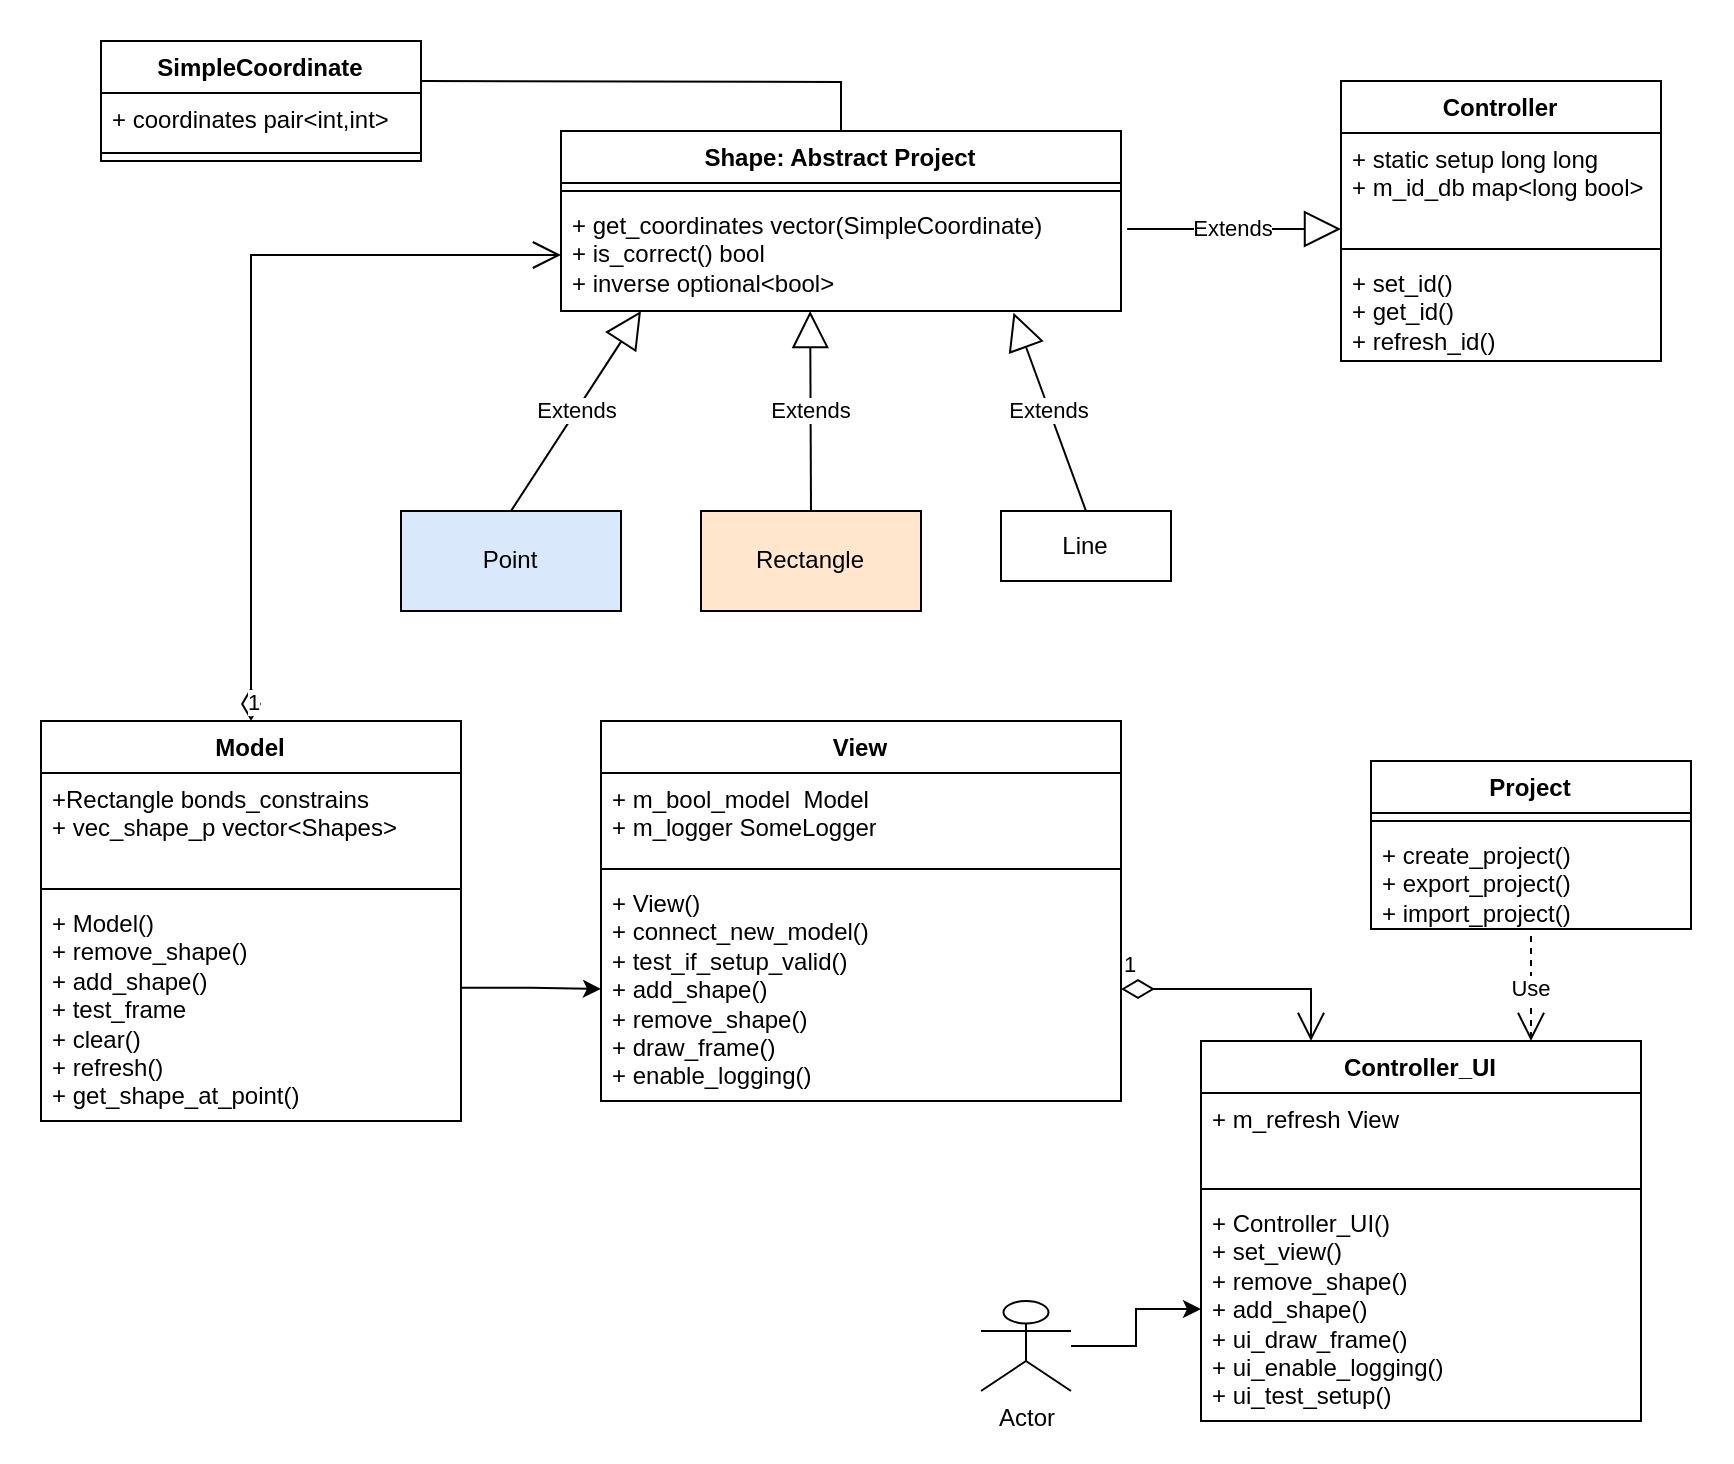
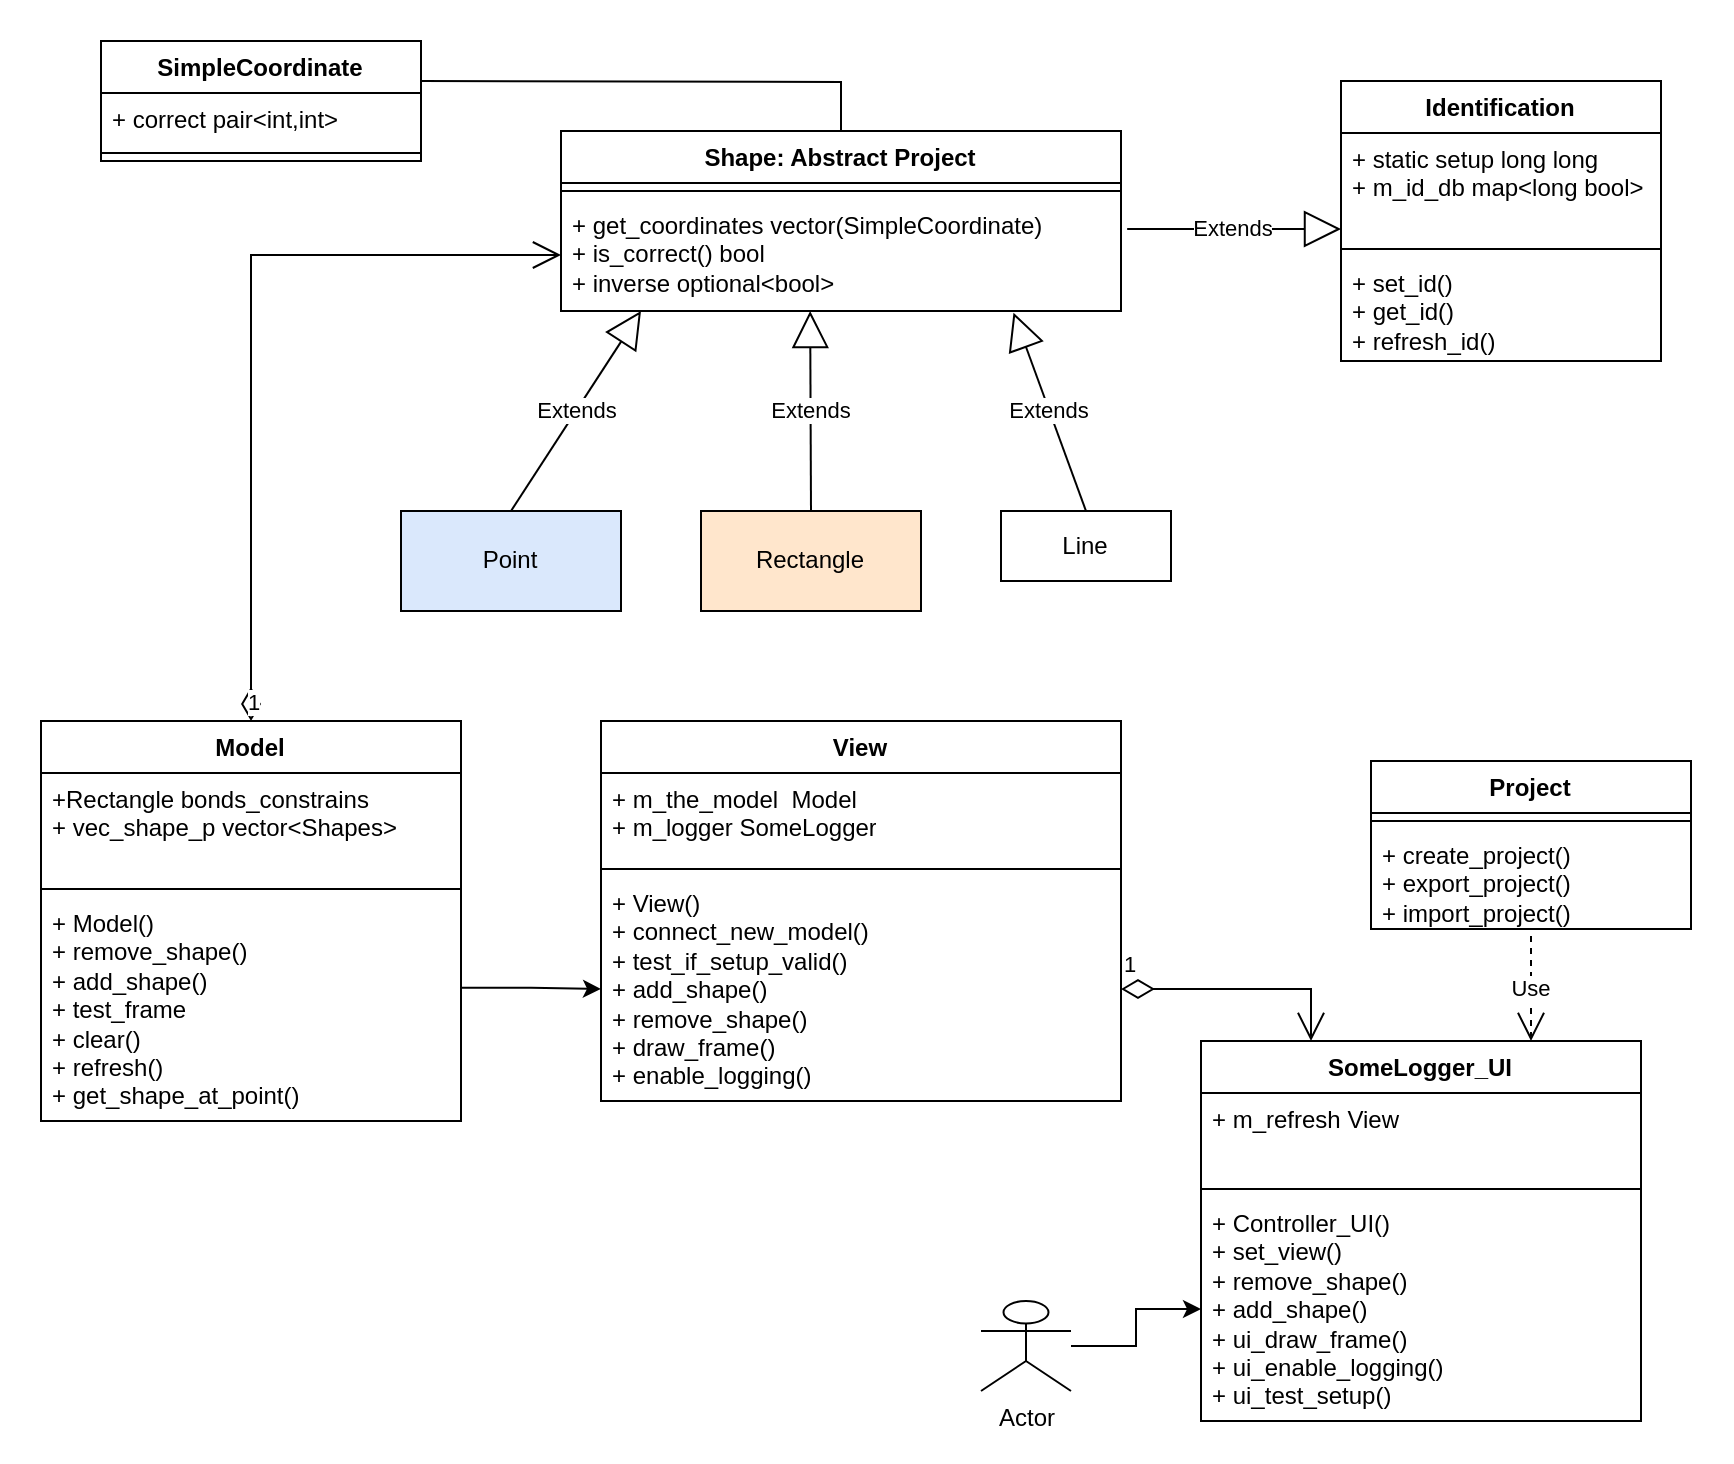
- <mxCell id="5" value="Controller" style="swimlane;fontStyle=1;align=center;verticalAlign=top;childLayout=stackLayout;horizontal=1;startSize=26;horizontalStack=0;resizeParent=1;resizeParentMax=0;resizeLast=0;collapsible=1;marginBottom=0;whiteSpace=wrap;html=1;" vertex="1" parent="1"><mxGeometry x="670" y="40" width="160" height="140" as="geometry" /></mxCell>
+ <mxCell id="5" value="Identification" style="swimlane;fontStyle=1;align=center;verticalAlign=top;childLayout=stackLayout;horizontal=1;startSize=26;horizontalStack=0;resizeParent=1;resizeParentMax=0;resizeLast=0;collapsible=1;marginBottom=0;whiteSpace=wrap;html=1;" vertex="1" parent="1"><mxGeometry x="670" y="40" width="160" height="140" as="geometry" /></mxCell>
- <mxCell id="3" value="+ coordinates pair&amp;lt;int,int&amp;gt;" style="text;strokeColor=none;fillColor=none;align=left;verticalAlign=top;spacingLeft=4;spacingRight=4;overflow=hidden;rotatable=0;points=[[0,0.5],[1,0.5]];portConstraint=eastwest;whiteSpace=wrap;html=1;" vertex="1" parent="2"><mxGeometry y="26" width="160" height="26" as="geometry" /></mxCell>
+ <mxCell id="3" value="+ correct pair&amp;lt;int,int&amp;gt;" style="text;strokeColor=none;fillColor=none;align=left;verticalAlign=top;spacingLeft=4;spacingRight=4;overflow=hidden;rotatable=0;points=[[0,0.5],[1,0.5]];portConstraint=eastwest;whiteSpace=wrap;html=1;" vertex="1" parent="2"><mxGeometry y="26" width="160" height="26" as="geometry" /></mxCell>
- <mxCell id="24" value="+ m_bool_model&amp;nbsp; Model&lt;br&gt;+ m_logger SomeLogger" style="text;strokeColor=none;fillColor=none;align=left;verticalAlign=top;spacingLeft=4;spacingRight=4;overflow=hidden;rotatable=0;points=[[0,0.5],[1,0.5]];portConstraint=eastwest;whiteSpace=wrap;html=1;" vertex="1" parent="23"><mxGeometry y="26" width="260" height="44" as="geometry" /></mxCell>
+ <mxCell id="24" value="+ m_the_model&amp;nbsp; Model&lt;br&gt;+ m_logger SomeLogger" style="text;strokeColor=none;fillColor=none;align=left;verticalAlign=top;spacingLeft=4;spacingRight=4;overflow=hidden;rotatable=0;points=[[0,0.5],[1,0.5]];portConstraint=eastwest;whiteSpace=wrap;html=1;" vertex="1" parent="23"><mxGeometry y="26" width="260" height="44" as="geometry" /></mxCell>
- <mxCell id="27" value="Controller_UI" style="swimlane;fontStyle=1;align=center;verticalAlign=top;childLayout=stackLayout;horizontal=1;startSize=26;horizontalStack=0;resizeParent=1;resizeParentMax=0;resizeLast=0;collapsible=1;marginBottom=0;whiteSpace=wrap;html=1;" vertex="1" parent="1"><mxGeometry x="600" y="520" width="220" height="190" as="geometry" /></mxCell>
+ <mxCell id="27" value="SomeLogger_UI" style="swimlane;fontStyle=1;align=center;verticalAlign=top;childLayout=stackLayout;horizontal=1;startSize=26;horizontalStack=0;resizeParent=1;resizeParentMax=0;resizeLast=0;collapsible=1;marginBottom=0;whiteSpace=wrap;html=1;" vertex="1" parent="1"><mxGeometry x="600" y="520" width="220" height="190" as="geometry" /></mxCell>
